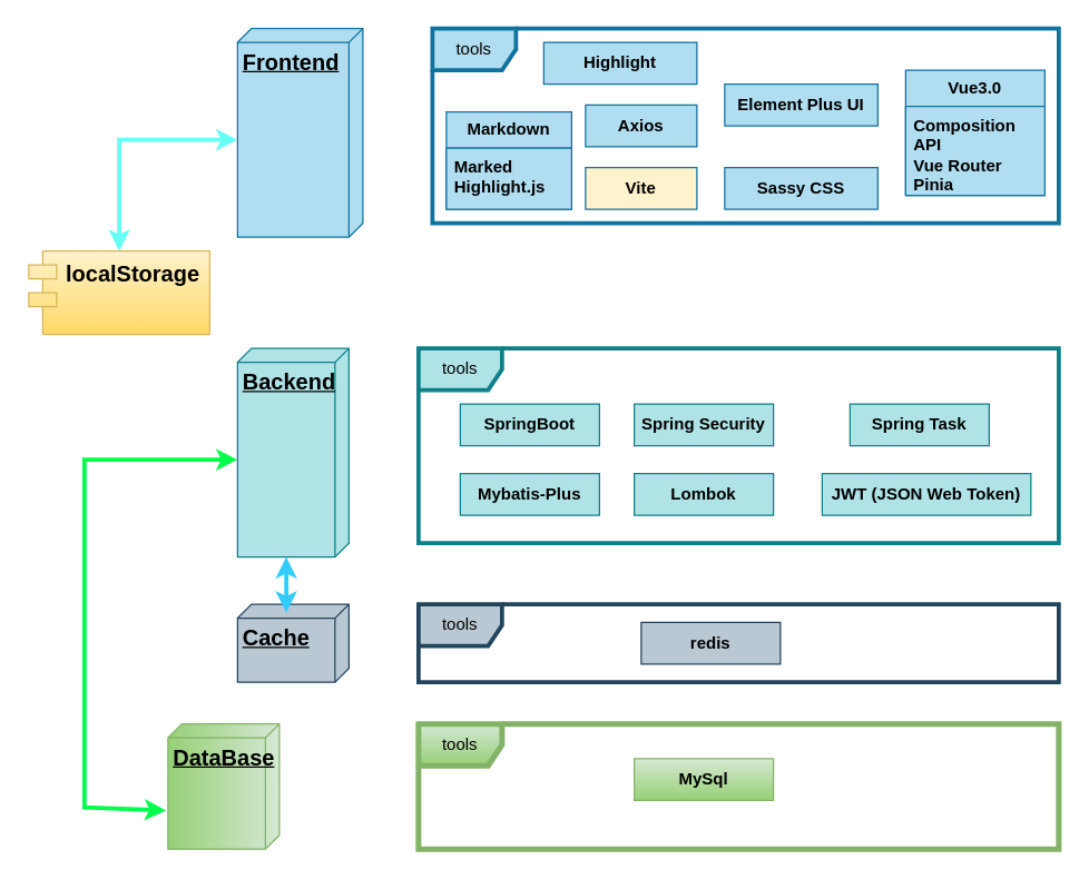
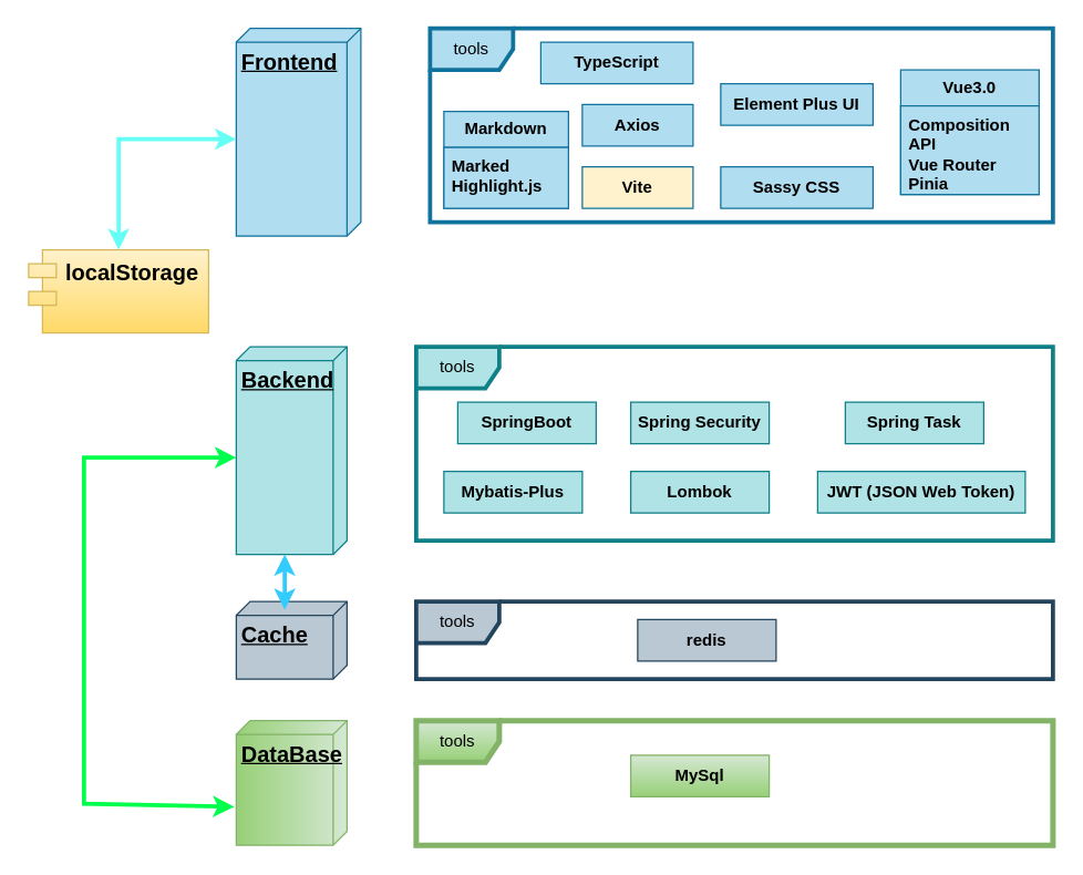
- <mxCell id="13" value="Highlight" style="html=1;whiteSpace=wrap;fillColor=#b1ddf0;strokeColor=#10739e;fontStyle=1" vertex="1" parent="1"><mxGeometry x="390" y="30" width="110" height="30" as="geometry" /></mxCell>
+ <mxCell id="13" value="TypeScript" style="html=1;whiteSpace=wrap;fillColor=#b1ddf0;strokeColor=#10739e;fontStyle=1" vertex="1" parent="1"><mxGeometry x="390" y="30" width="110" height="30" as="geometry" /></mxCell>
- <mxCell id="21" value="Mybatis-Plus" style="html=1;whiteSpace=wrap;fillColor=#b0e3e6;strokeColor=#0e8088;fontStyle=1" vertex="1" parent="1"><mxGeometry x="330" y="340" width="100" height="30" as="geometry" /></mxCell>
+ <mxCell id="21" value="Mybatis-Plus" style="html=1;whiteSpace=wrap;fillColor=#b0e3e6;strokeColor=#0e8088;fontStyle=1" vertex="1" parent="1"><mxGeometry x="320" y="340" width="100" height="30" as="geometry" /></mxCell>
- <mxCell id="8" value="&lt;b&gt;&lt;font style=&quot;font-size: 16px;&quot;&gt;DataBase&lt;/font&gt;&lt;/b&gt;" style="verticalAlign=top;align=left;spacingTop=8;spacingLeft=2;spacingRight=12;shape=cube;size=10;direction=south;fontStyle=4;html=1;whiteSpace=wrap;fillColor=#d5e8d4;strokeColor=#82b366;gradientColor=#97d077;" vertex="1" parent="1"><mxGeometry x="120" y="520" width="80" height="90" as="geometry" /></mxCell>
+ <mxCell id="8" value="&lt;b&gt;&lt;font style=&quot;font-size: 16px;&quot;&gt;DataBase&lt;/font&gt;&lt;/b&gt;" style="verticalAlign=top;align=left;spacingTop=8;spacingLeft=2;spacingRight=12;shape=cube;size=10;direction=south;fontStyle=4;html=1;whiteSpace=wrap;fillColor=#d5e8d4;strokeColor=#82b366;gradientColor=#97d077;" vertex="1" parent="1"><mxGeometry x="170" y="520" width="80" height="90" as="geometry" /></mxCell>
